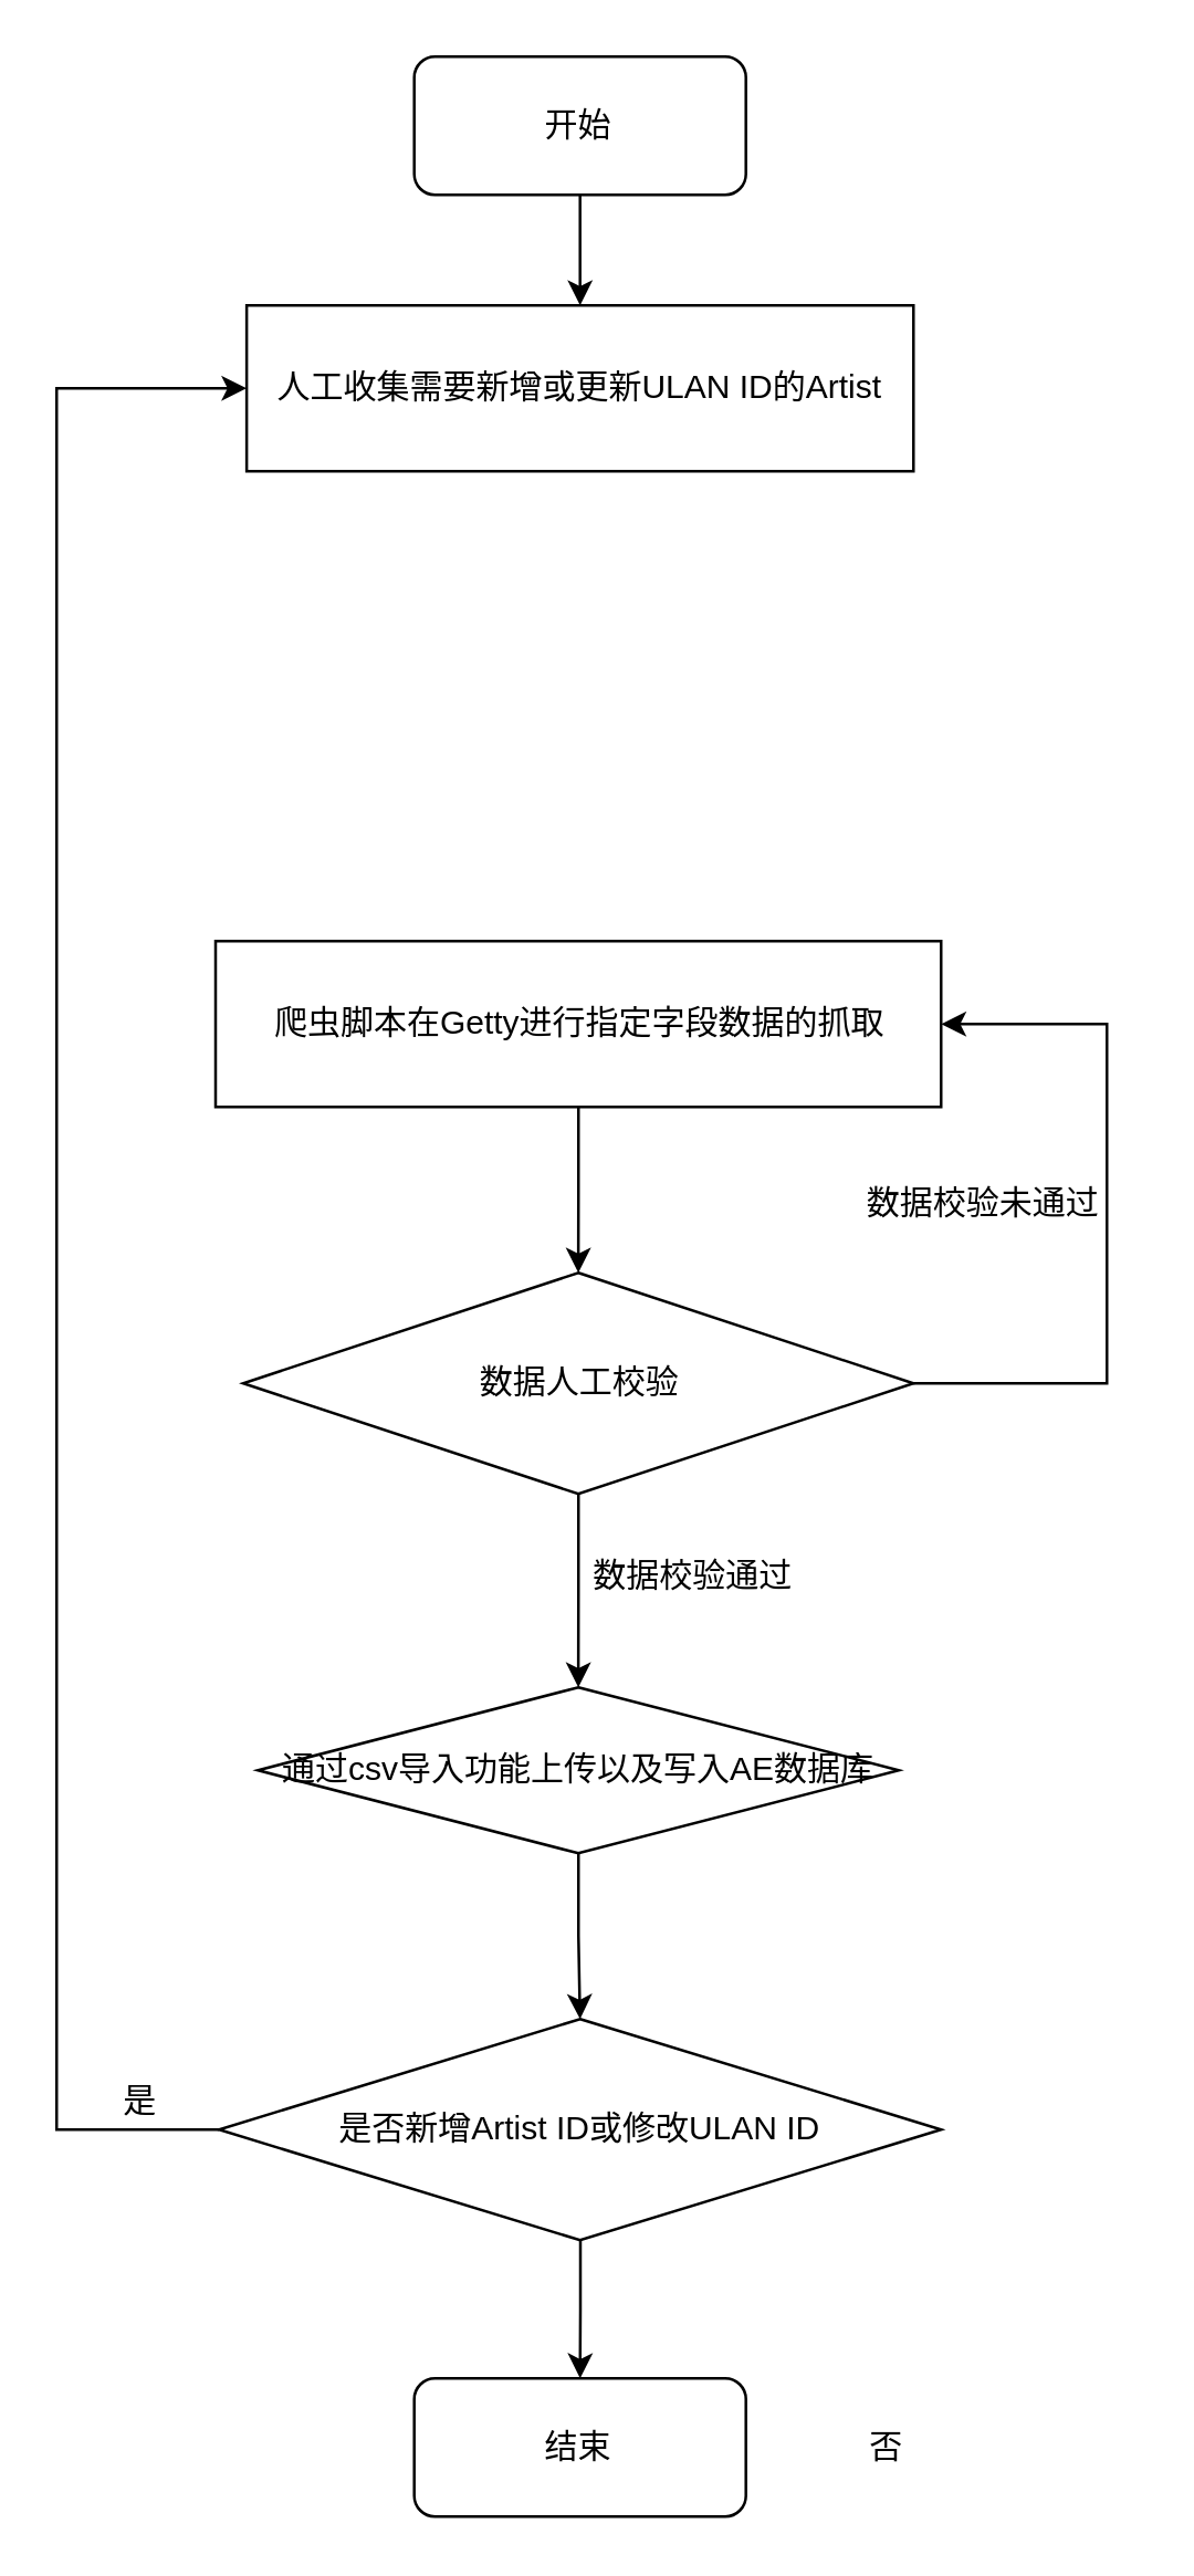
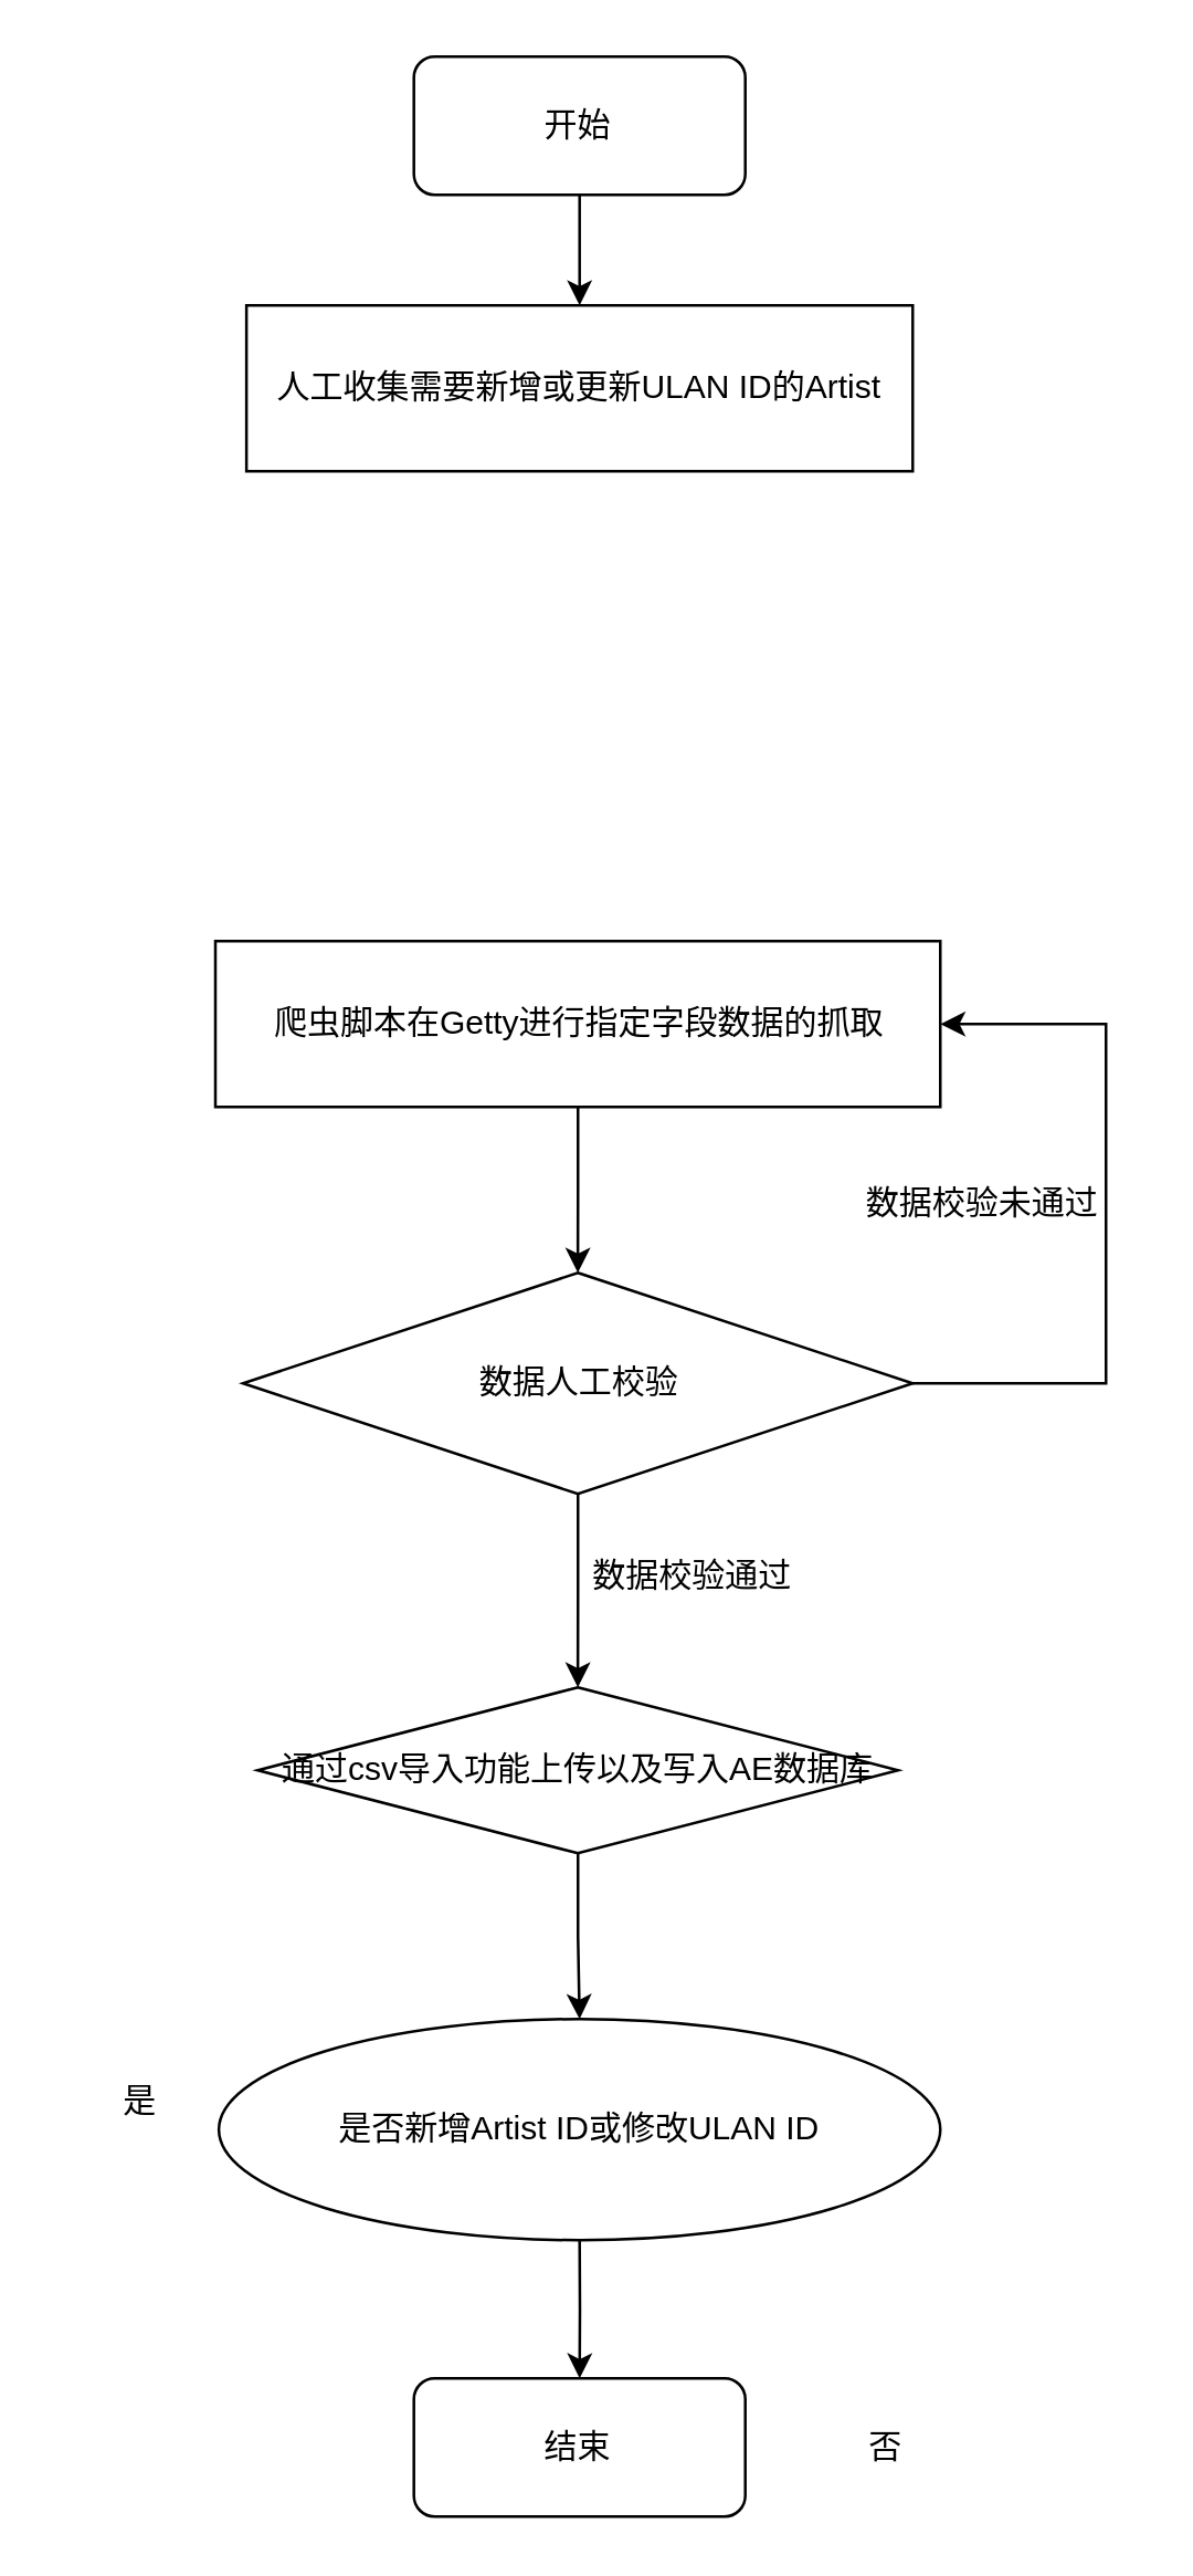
- <mxCell id="12" style="edgeStyle=orthogonalEdgeStyle;rounded=0;orthogonalLoop=1;jettySize=auto;html=1;entryX=0;entryY=0.5;entryDx=0;entryDy=0;" parent="1" source="13" target="19" edge="1"><mxGeometry relative="1" as="geometry"><Array as="points"><mxPoint x="20" y="770" /><mxPoint x="20" y="140" /></Array></mxGeometry></mxCell>
- <mxCell id="13" value="是否新增Artist ID或修改ULAN ID" style="rhombus;whiteSpace=wrap;html=1;" parent="1" vertex="1"><mxGeometry x="78.75" y="730" width="261.25" height="80" as="geometry" /></mxCell>
+ <mxCell id="13" value="是否新增Artist ID或修改ULAN ID" style="ellipse;whiteSpace=wrap;html=1;" parent="1" vertex="1"><mxGeometry x="78.75" y="730" width="261.25" height="80" as="geometry" /></mxCell>
